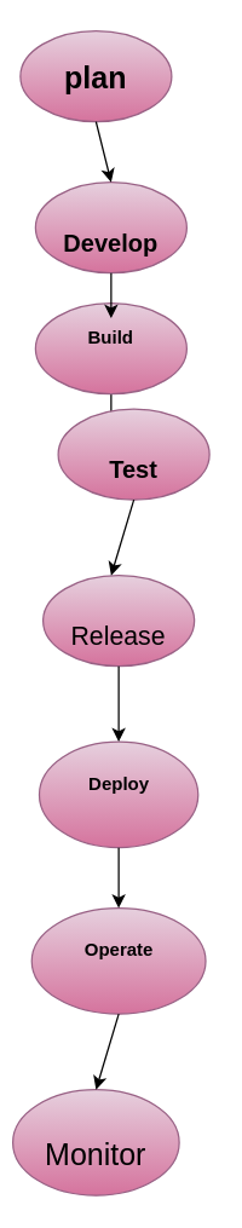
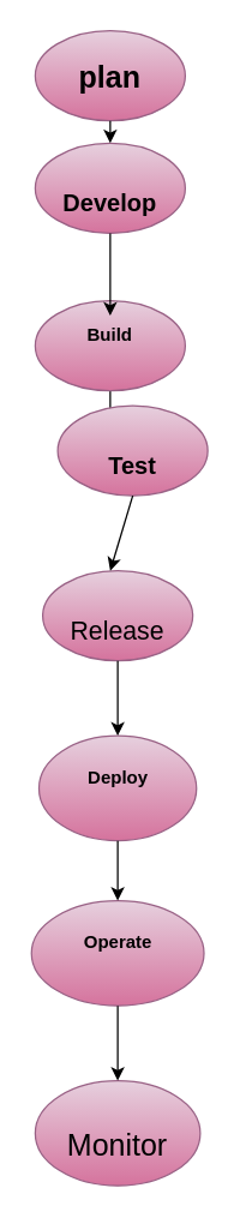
- <mxCell id="2" value="&lt;font style=&quot;font-size: 20px;&quot;&gt;plan&lt;/font&gt;" style="ellipse;whiteSpace=wrap;html=1;fillColor=#e6d0de;gradientColor=#d5739d;strokeColor=#996185;fontStyle=1" vertex="1" parent="1"><mxGeometry x="13" y="20" width="100" height="60" as="geometry" /></mxCell>
+ <mxCell id="2" value="&lt;font style=&quot;font-size: 20px;&quot;&gt;plan&lt;/font&gt;" style="ellipse;whiteSpace=wrap;html=1;fillColor=#e6d0de;gradientColor=#d5739d;strokeColor=#996185;fontStyle=1" vertex="1" parent="1"><mxGeometry x="23" y="20" width="100" height="60" as="geometry" /></mxCell>
- <mxCell id="3" value="&lt;font style=&quot;font-size: 16px;&quot;&gt;&lt;br&gt;Develop&lt;br&gt;&lt;/font&gt;" style="ellipse;whiteSpace=wrap;html=1;fillColor=#e6d0de;gradientColor=#d5739d;strokeColor=#996185;fontStyle=1" vertex="1" parent="1"><mxGeometry x="23" y="120" width="100" height="60" as="geometry" /></mxCell>
+ <mxCell id="3" value="&lt;font style=&quot;font-size: 16px;&quot;&gt;&lt;br&gt;Develop&lt;br&gt;&lt;/font&gt;" style="ellipse;whiteSpace=wrap;html=1;fillColor=#e6d0de;gradientColor=#d5739d;strokeColor=#996185;fontStyle=1" vertex="1" parent="1"><mxGeometry x="23" y="95" width="100" height="60" as="geometry" /></mxCell>
- <mxCell id="9" value="&lt;br&gt;&lt;font style=&quot;font-size: 20px;&quot;&gt;Monitor&lt;br&gt;&lt;/font&gt;" style="ellipse;whiteSpace=wrap;html=1;fillColor=#e6d0de;gradientColor=#d5739d;strokeColor=#996185;fontStyle=0" vertex="1" parent="1"><mxGeometry x="8" y="720" width="110" height="70" as="geometry" /></mxCell>
+ <mxCell id="9" value="&lt;br&gt;&lt;font style=&quot;font-size: 20px;&quot;&gt;Monitor&lt;br&gt;&lt;/font&gt;" style="ellipse;whiteSpace=wrap;html=1;fillColor=#e6d0de;gradientColor=#d5739d;strokeColor=#996185;fontStyle=0" vertex="1" parent="1"><mxGeometry x="23" y="720" width="110" height="70" as="geometry" /></mxCell>
